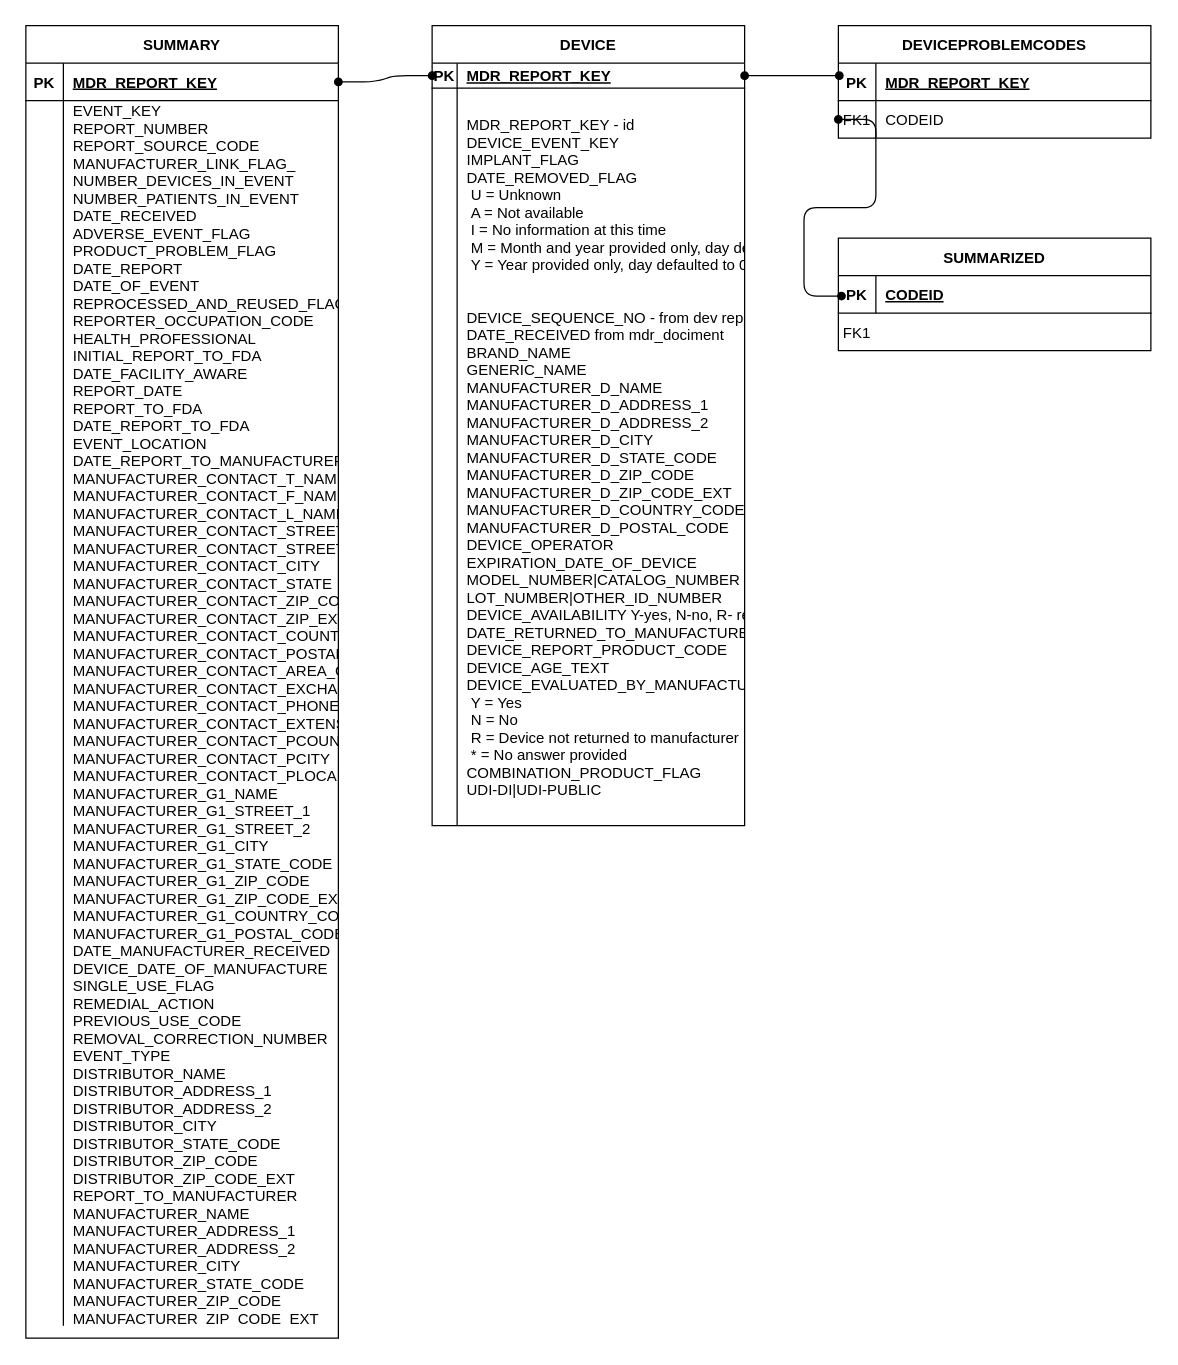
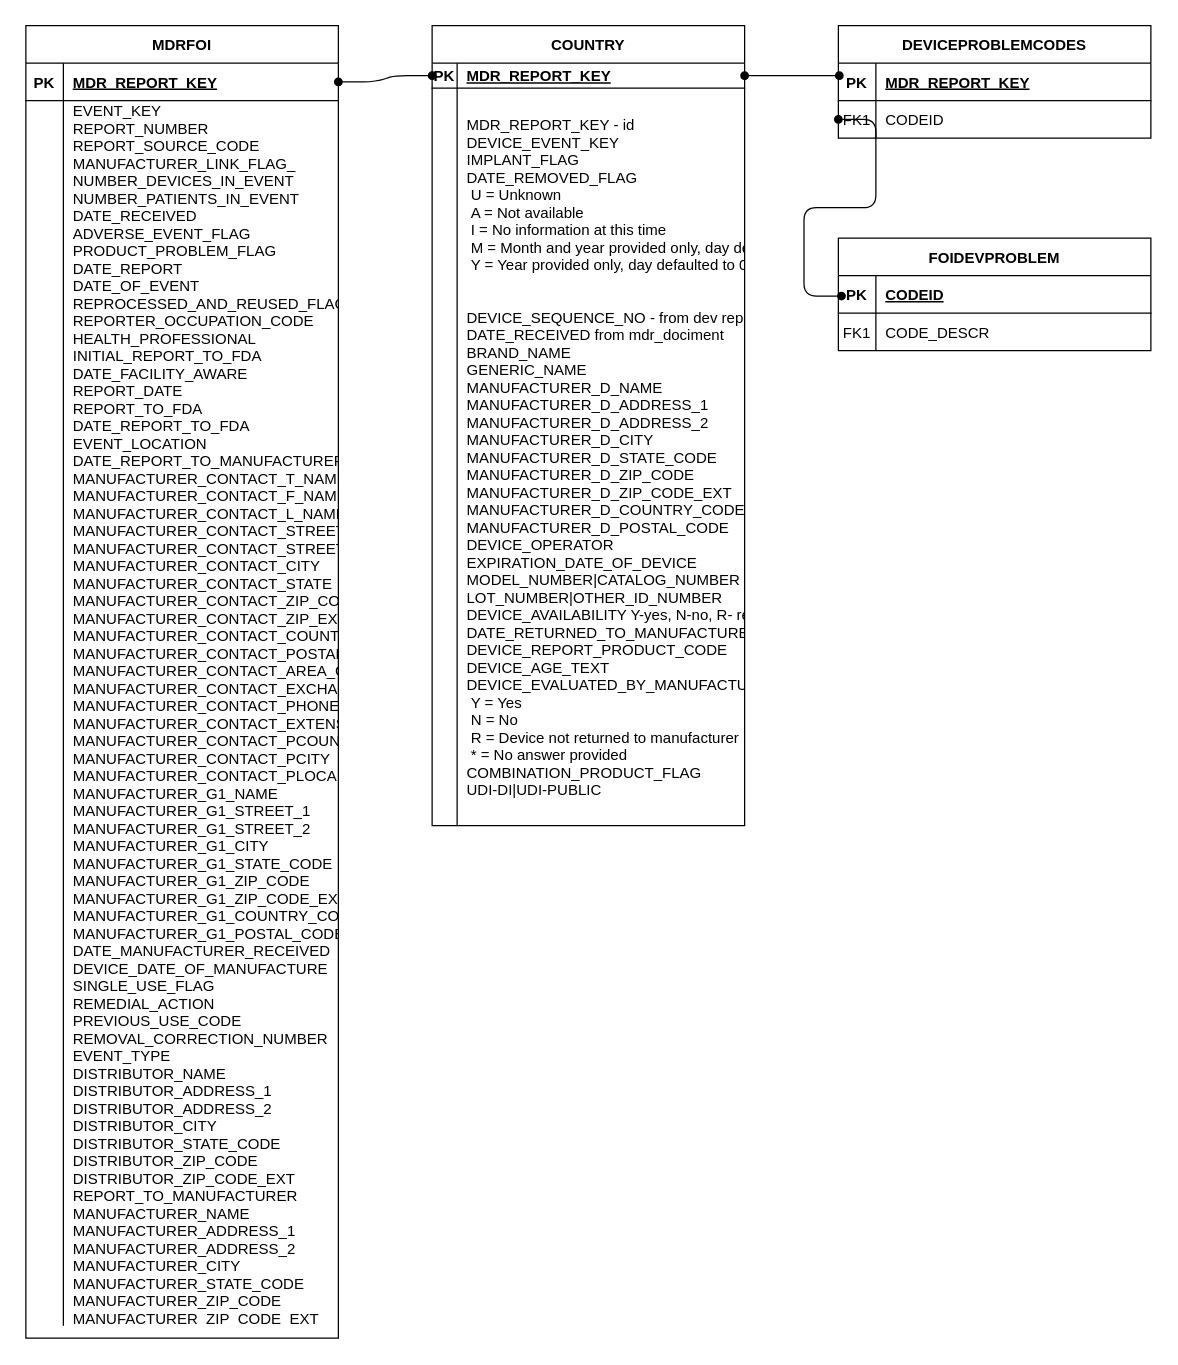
- <mxCell id="16" value="SUMMARY" style="shape=table;startSize=30;container=1;collapsible=1;childLayout=tableLayout;fixedRows=1;rowLines=0;fontStyle=1;align=center;resizeLast=1;" parent="1" vertex="1"><mxGeometry x="20" y="20" width="250" height="1050" as="geometry" /></mxCell>
+ <mxCell id="16" value="MDRFOI" style="shape=table;startSize=30;container=1;collapsible=1;childLayout=tableLayout;fixedRows=1;rowLines=0;fontStyle=1;align=center;resizeLast=1;" parent="1" vertex="1"><mxGeometry x="20" y="20" width="250" height="1050" as="geometry" /></mxCell>
- <mxCell id="2" value="DEVICE" style="shape=table;startSize=30;container=1;collapsible=1;childLayout=tableLayout;fixedRows=1;rowLines=0;fontStyle=1;align=center;resizeLast=1;" parent="1" vertex="1"><mxGeometry x="345" y="20" width="250" height="640" as="geometry" /></mxCell>
+ <mxCell id="2" value="COUNTRY" style="shape=table;startSize=30;container=1;collapsible=1;childLayout=tableLayout;fixedRows=1;rowLines=0;fontStyle=1;align=center;resizeLast=1;" parent="1" vertex="1"><mxGeometry x="345" y="20" width="250" height="640" as="geometry" /></mxCell>
- <mxCell id="25" value="SUMMARIZED" style="shape=table;startSize=30;container=1;collapsible=1;childLayout=tableLayout;fixedRows=1;rowLines=0;fontStyle=1;align=center;resizeLast=1;" vertex="1" parent="1"><mxGeometry x="670" y="190" width="250" height="90" as="geometry" /></mxCell>
+ <mxCell id="25" value="FOIDEVPROBLEM" style="shape=table;startSize=30;container=1;collapsible=1;childLayout=tableLayout;fixedRows=1;rowLines=0;fontStyle=1;align=center;resizeLast=1;" vertex="1" parent="1"><mxGeometry x="670" y="190" width="250" height="90" as="geometry" /></mxCell>
+ <mxCell id="31" value="CODE_DESCR" style="shape=partialRectangle;overflow=hidden;connectable=0;fillColor=none;top=0;left=0;bottom=0;right=0;align=left;spacingLeft=6;" vertex="1" parent="29"><mxGeometry x="30" width="220" height="30" as="geometry"><mxRectangle width="220" height="30" as="alternateBounds" /></mxGeometry></mxCell>
